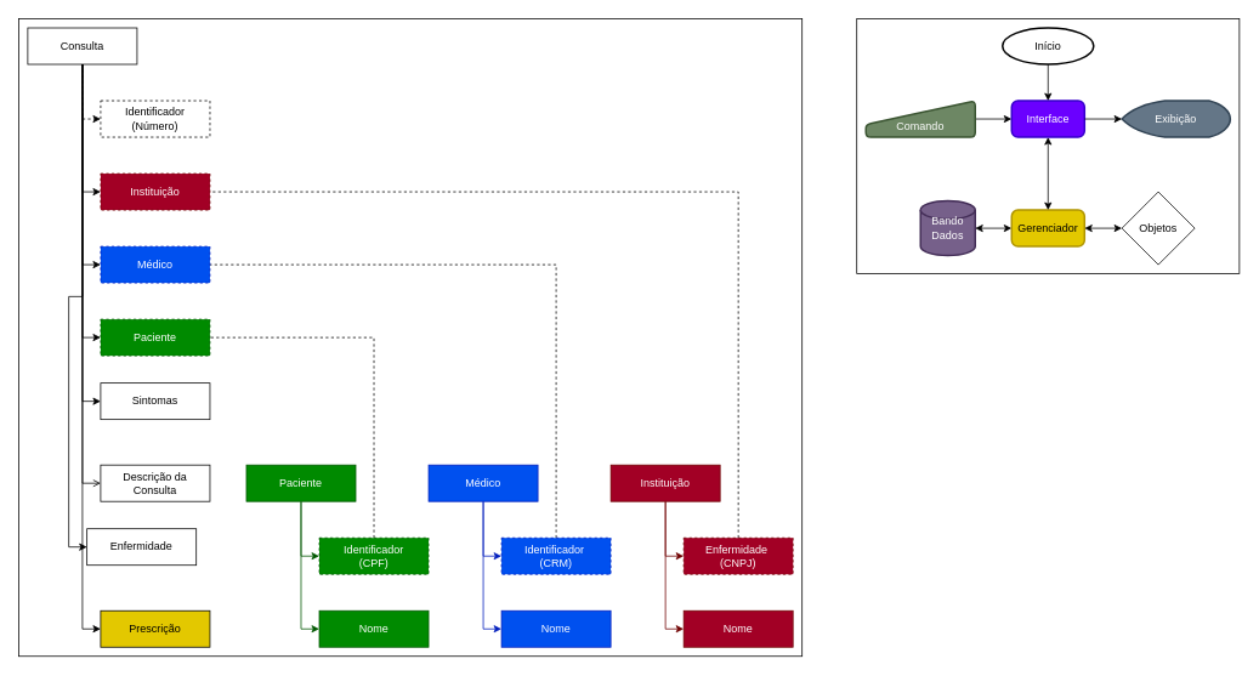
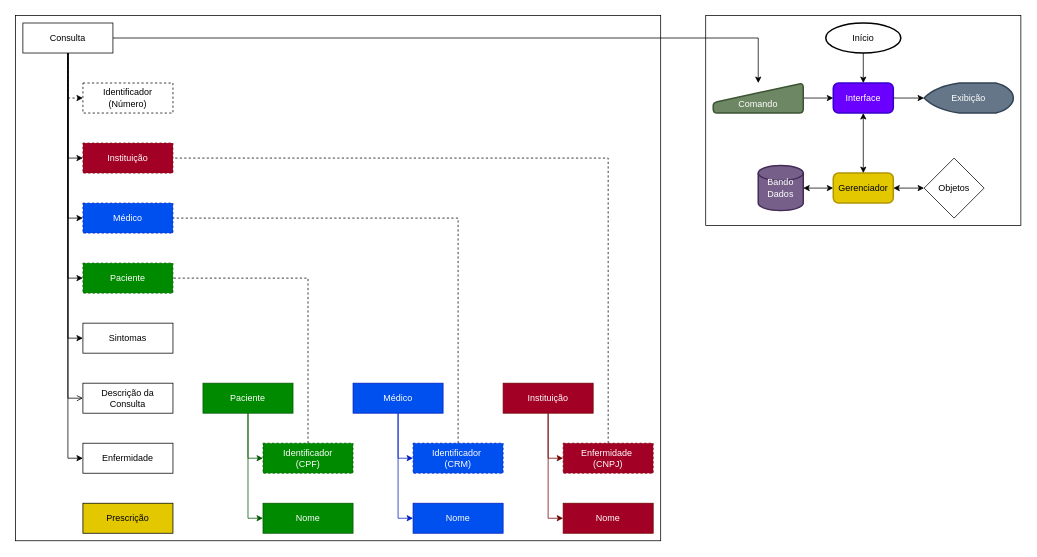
- <mxCell id="48" value="Sintomas" style="rounded=0;whiteSpace=wrap;html=1;" parent="17" vertex="1"><mxGeometry x="90" y="400" width="120" height="40" as="geometry" /></mxCell>
+ <mxCell id="48" value="Sintomas" style="rounded=0;whiteSpace=wrap;html=1;" parent="17" vertex="1"><mxGeometry x="90" y="410" width="120" height="40" as="geometry" /></mxCell>
- <mxCell id="49" value="Enfermidade" style="rounded=0;whiteSpace=wrap;html=1;" parent="17" vertex="1"><mxGeometry x="75" y="560" width="120" height="40" as="geometry" /></mxCell>
+ <mxCell id="49" value="Enfermidade" style="rounded=0;whiteSpace=wrap;html=1;" parent="17" vertex="1"><mxGeometry x="90" y="570" width="120" height="40" as="geometry" /></mxCell>
- <mxCell id="44" style="edgeStyle=orthogonalEdgeStyle;rounded=0;orthogonalLoop=1;jettySize=auto;html=1;entryX=0;entryY=0.5;entryDx=0;entryDy=0;" edge="1" parent="17" source="45" target="51"><mxGeometry relative="1" as="geometry" /></mxCell>
+ <mxCell id="44" style="edgeStyle=orthogonalEdgeStyle;rounded=0;orthogonalLoop=1;jettySize=auto;html=1;" edge="1" parent="17" source="45" target="10"><mxGeometry relative="1" as="geometry" /></mxCell>
